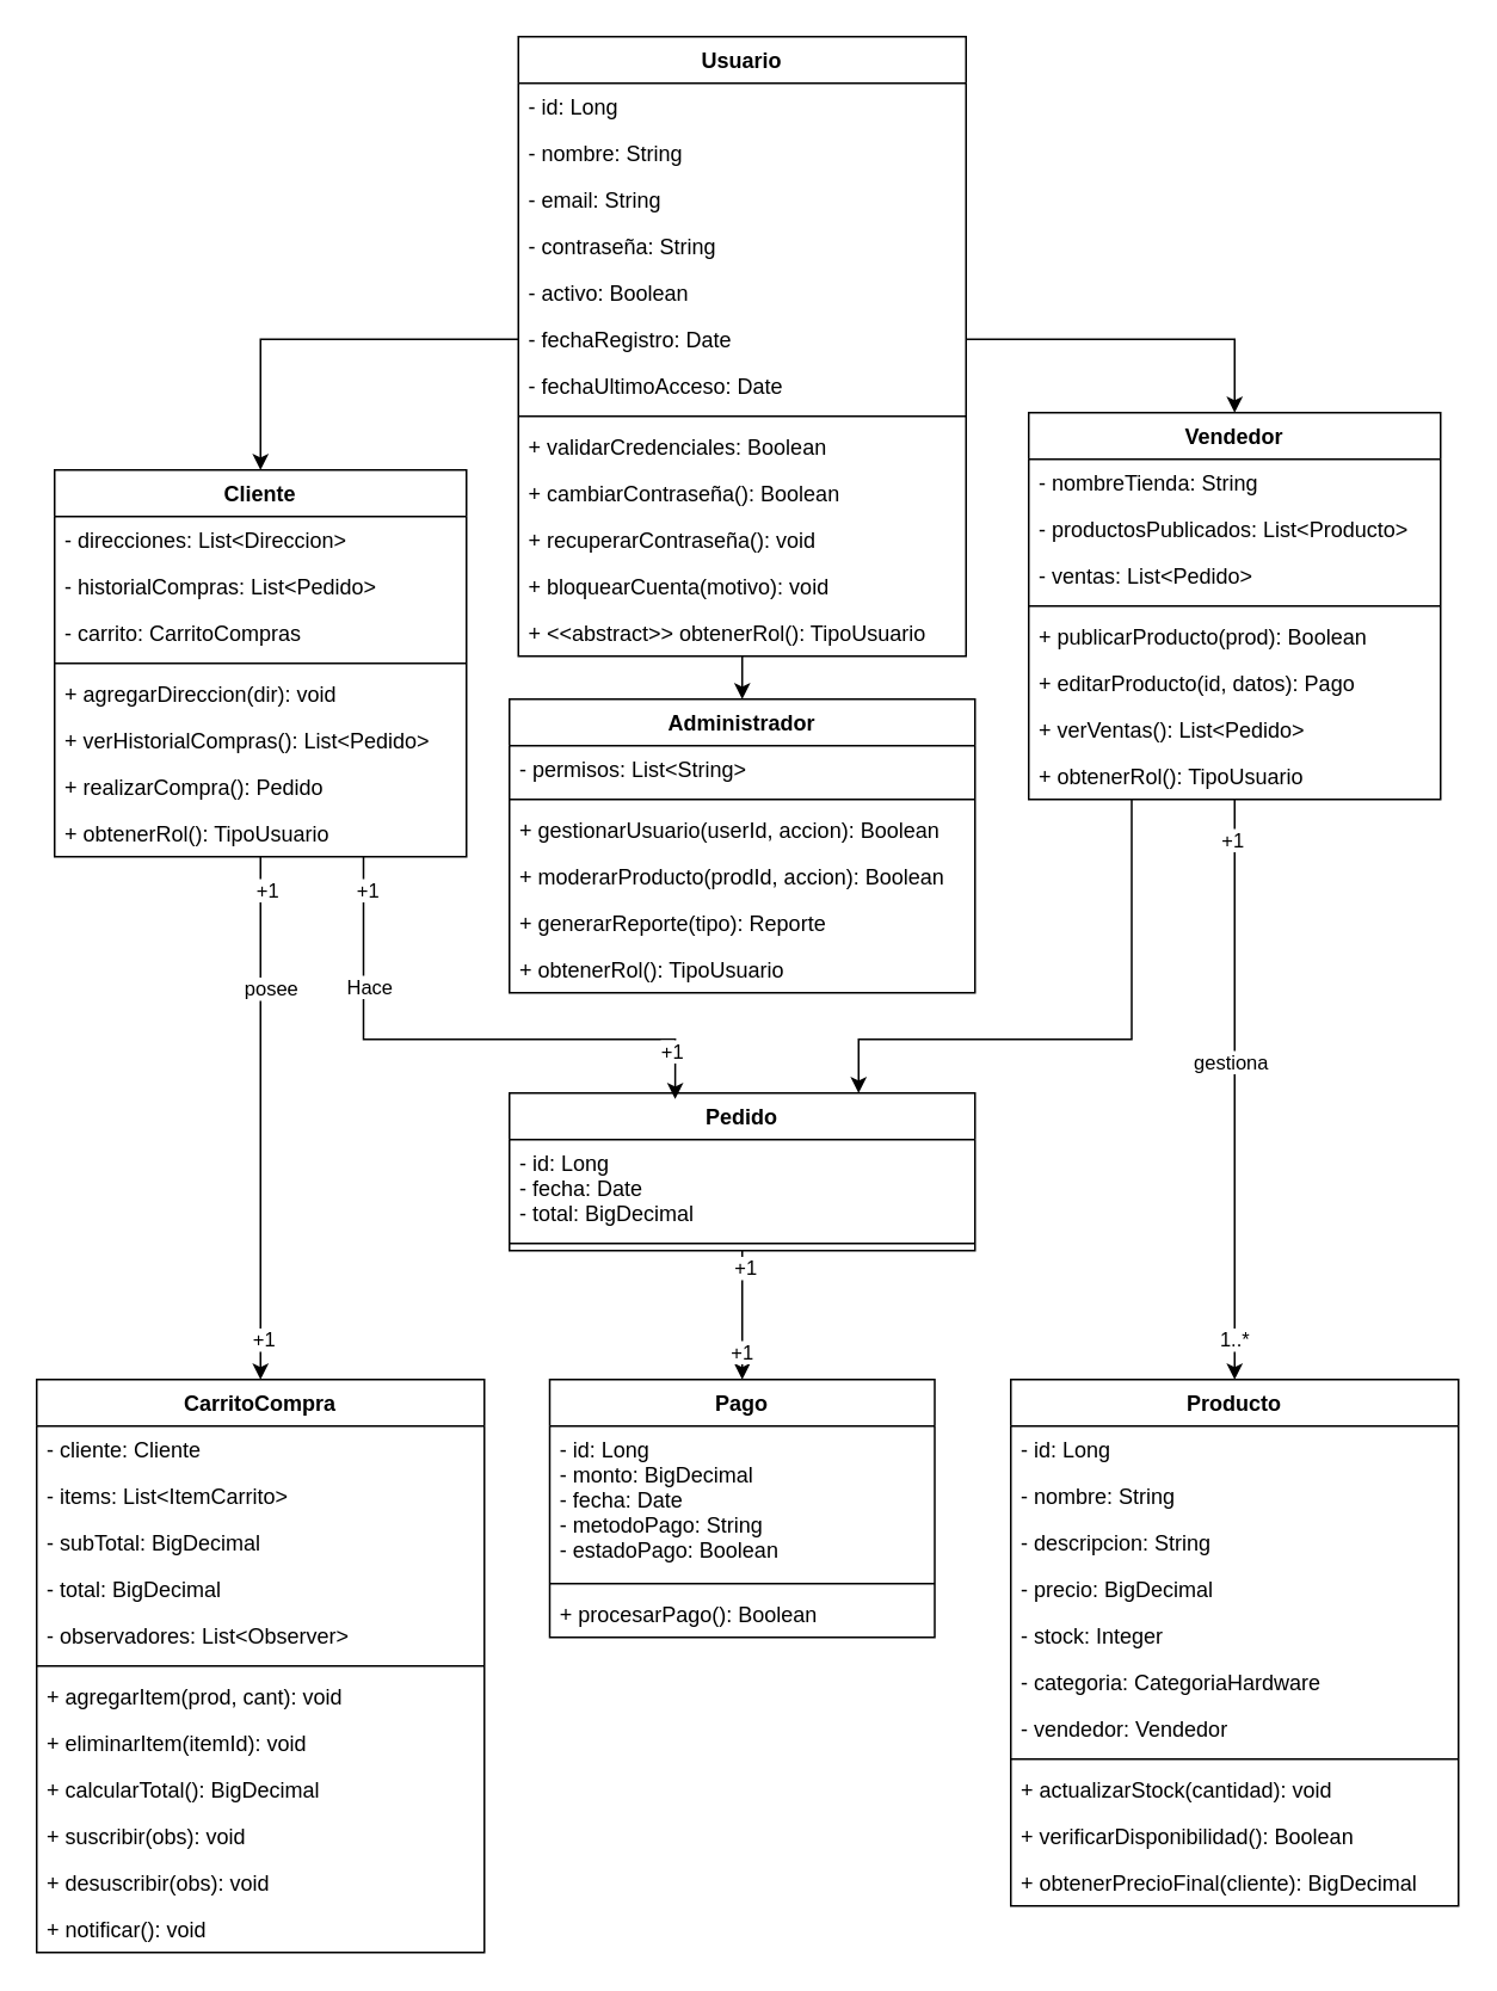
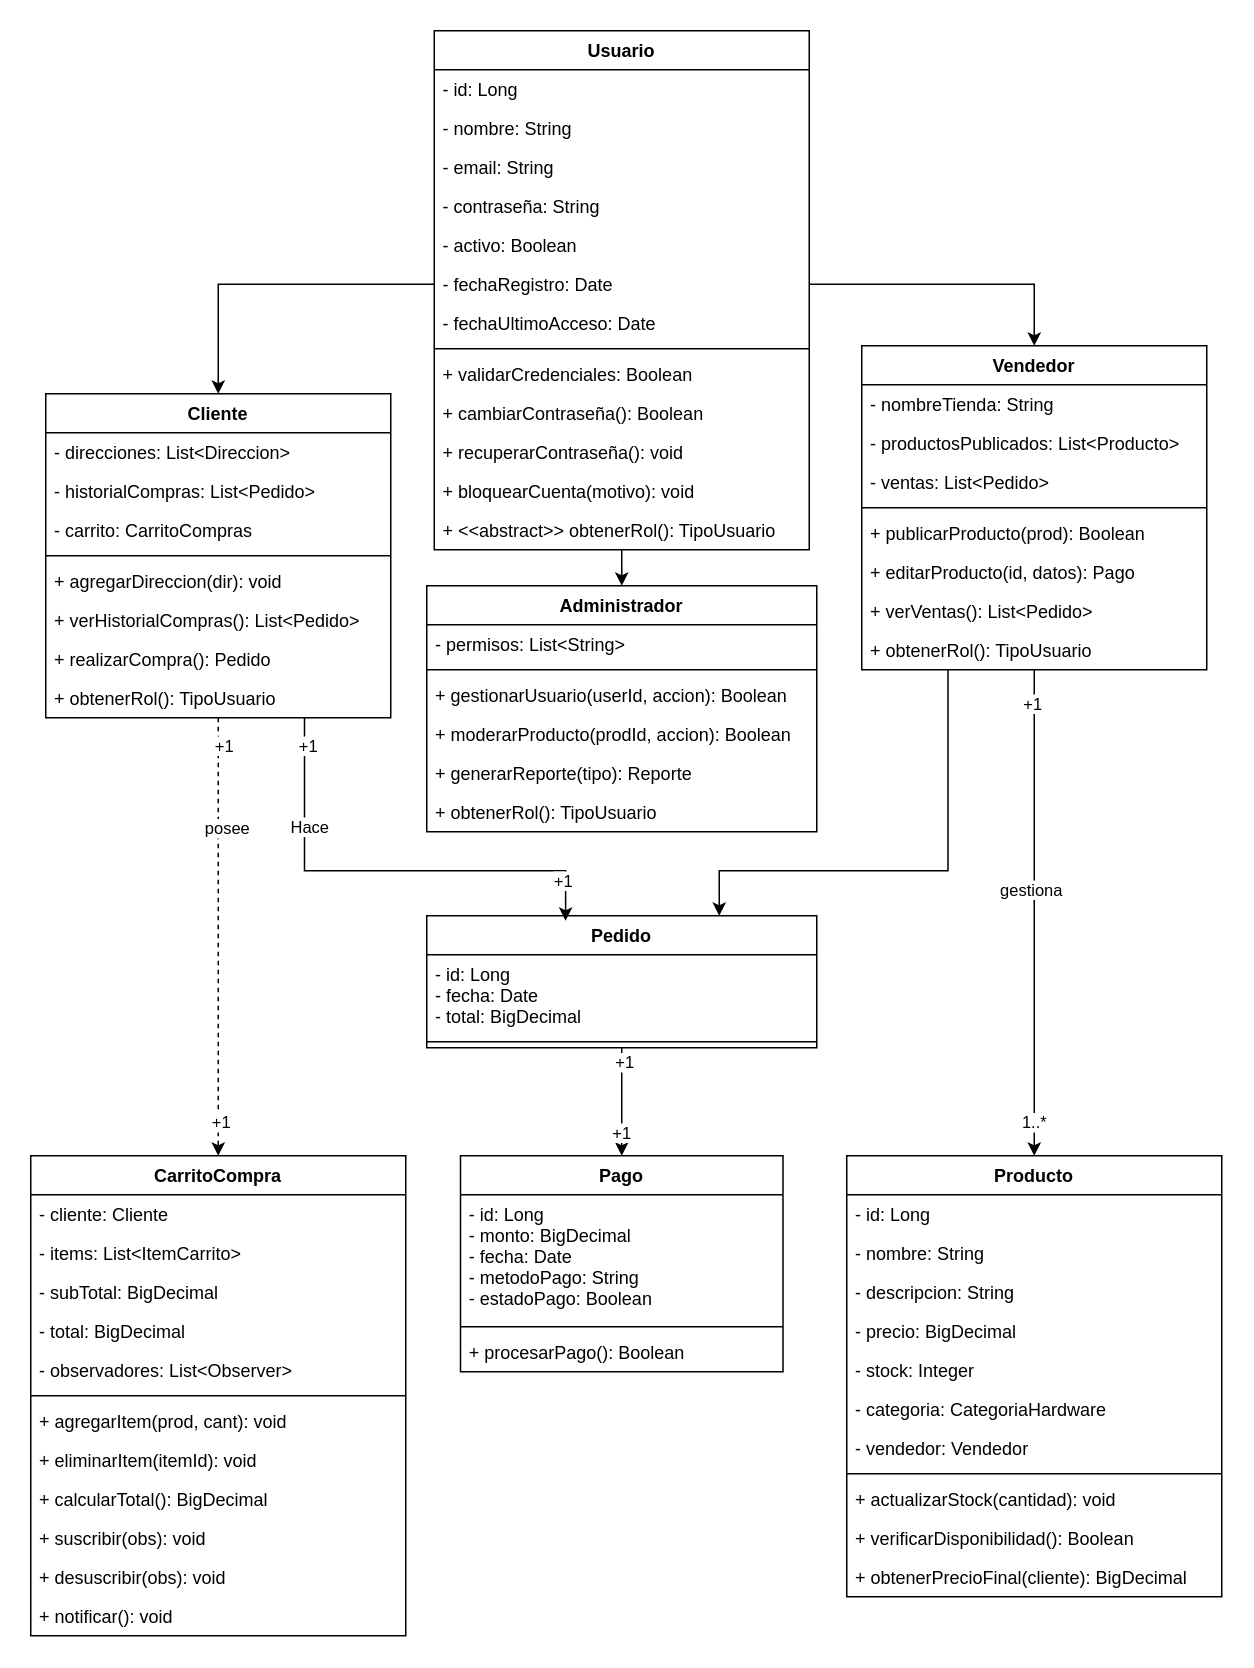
- <mxCell id="17" style="edgeStyle=orthogonalEdgeStyle;rounded=0;orthogonalLoop=1;jettySize=auto;html=1;" parent="1" source="21" target="63" edge="1"><mxGeometry relative="1" as="geometry" /></mxCell>
+ <mxCell id="17" style="edgeStyle=orthogonalEdgeStyle;rounded=0;orthogonalLoop=1;jettySize=auto;html=1;dashed=1;" parent="1" source="21" target="63" edge="1"><mxGeometry relative="1" as="geometry" /></mxCell>
